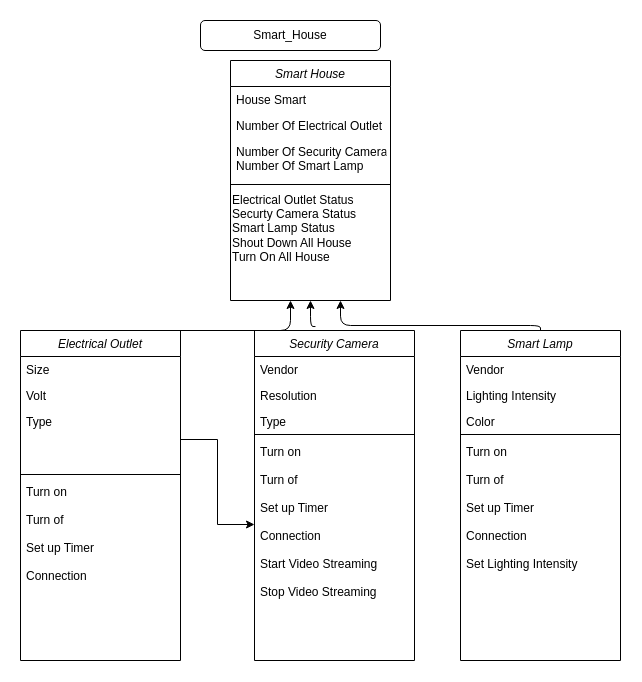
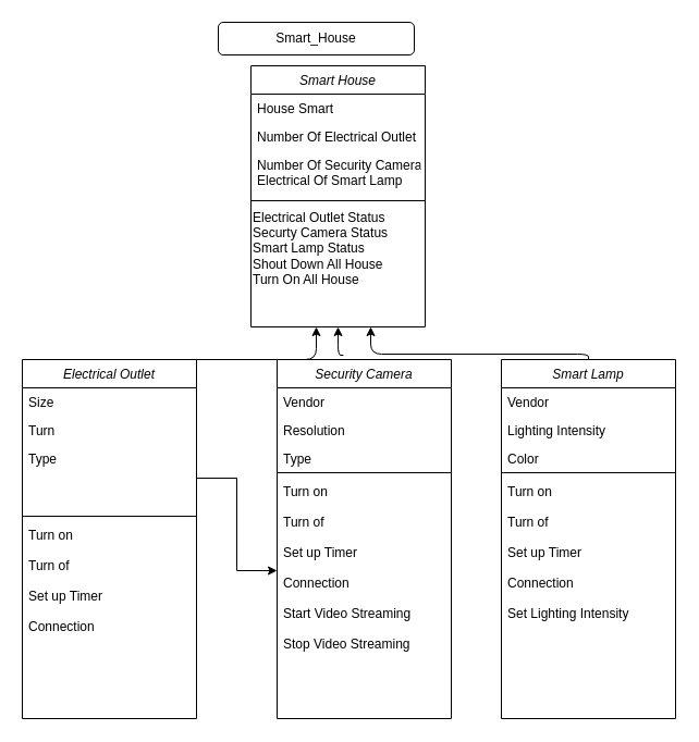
- <mxCell id="24" value="Number Of Security Camera&#10;Number Of Smart Lamp" style="text;align=left;verticalAlign=top;spacingLeft=4;spacingRight=4;overflow=hidden;rotatable=0;points=[[0,0.5],[1,0.5]];portConstraint=eastwest;rounded=0;shadow=0;html=0;" vertex="1" parent="21"><mxGeometry y="78" width="160" height="42" as="geometry" /></mxCell>
+ <mxCell id="24" value="Number Of Security Camera&#10;Electrical Of Smart Lamp" style="text;align=left;verticalAlign=top;spacingLeft=4;spacingRight=4;overflow=hidden;rotatable=0;points=[[0,0.5],[1,0.5]];portConstraint=eastwest;rounded=0;shadow=0;html=0;" vertex="1" parent="21"><mxGeometry y="78" width="160" height="42" as="geometry" /></mxCell>
- <mxCell id="5" value="Volt" style="text;align=left;verticalAlign=top;spacingLeft=4;spacingRight=4;overflow=hidden;rotatable=0;points=[[0,0.5],[1,0.5]];portConstraint=eastwest;rounded=0;shadow=0;html=0;" parent="3" vertex="1"><mxGeometry y="52" width="160" height="26" as="geometry" /></mxCell>
+ <mxCell id="5" value="Turn" style="text;align=left;verticalAlign=top;spacingLeft=4;spacingRight=4;overflow=hidden;rotatable=0;points=[[0,0.5],[1,0.5]];portConstraint=eastwest;rounded=0;shadow=0;html=0;" parent="3" vertex="1"><mxGeometry y="52" width="160" height="26" as="geometry" /></mxCell>
